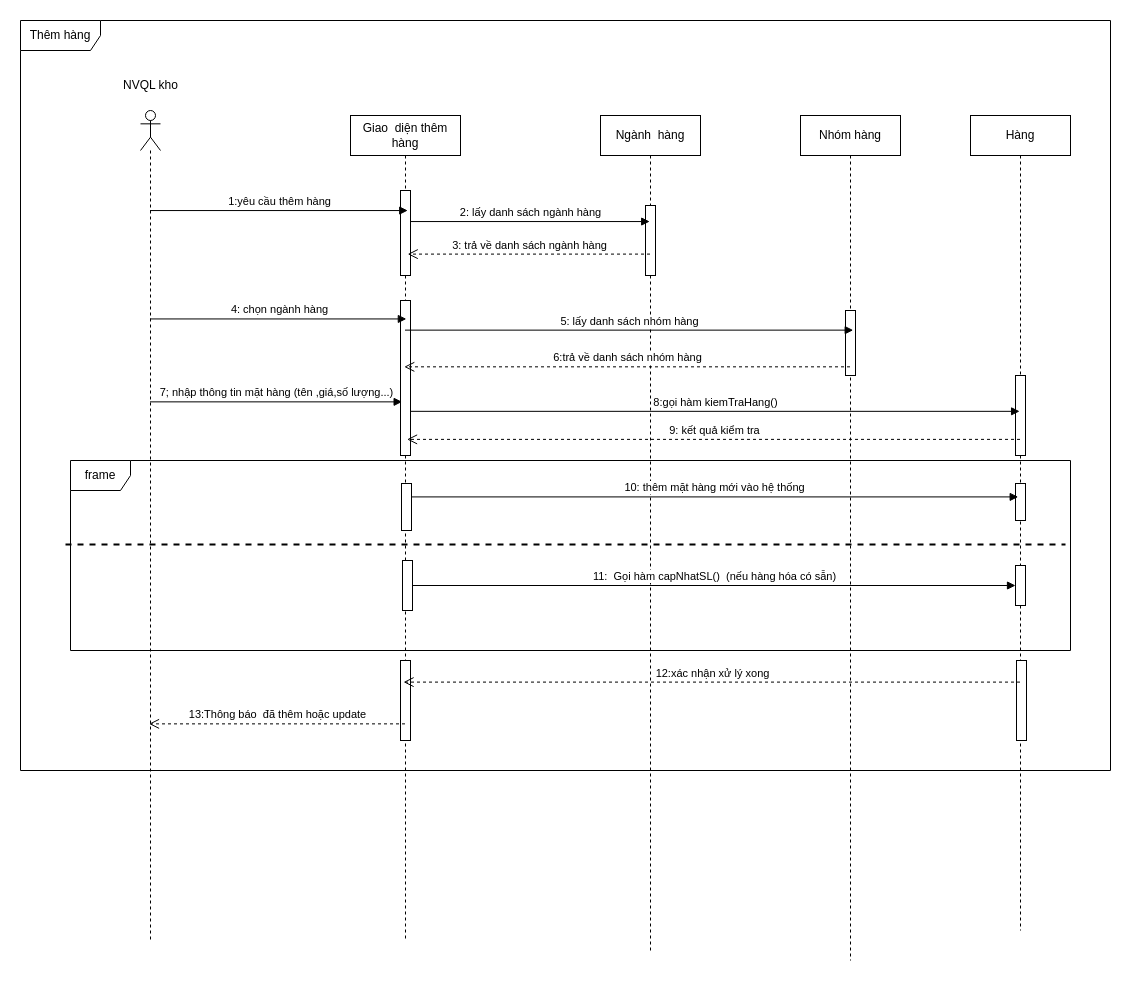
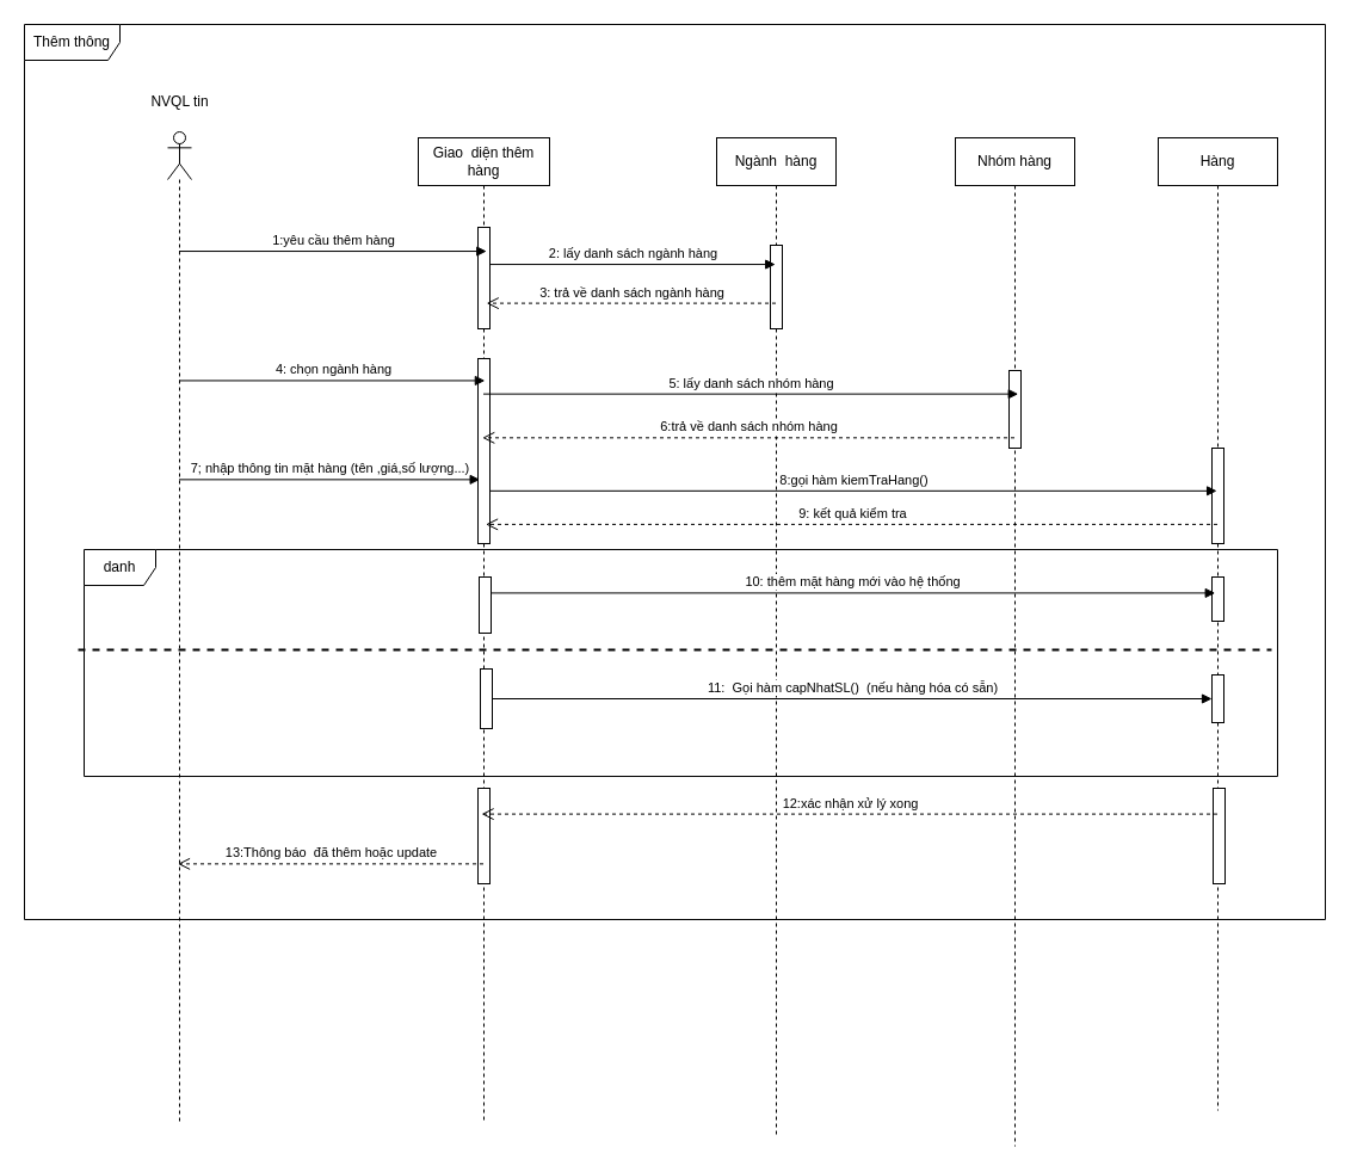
- <mxCell id="2" value="Thêm hàng" style="shape=umlFrame;whiteSpace=wrap;html=1;pointerEvents=0;width=80;height=30;" vertex="1" parent="1"><mxGeometry x="20" y="20" width="1090" height="750" as="geometry" /></mxCell>
+ <mxCell id="2" value="Thêm thông" style="shape=umlFrame;whiteSpace=wrap;html=1;pointerEvents=0;width=80;height=30;" vertex="1" parent="1"><mxGeometry x="20" y="20" width="1090" height="750" as="geometry" /></mxCell>
- <mxCell id="4" value="NVQL kho" style="text;html=1;align=center;verticalAlign=middle;resizable=0;points=[];autosize=1;strokeColor=none;fillColor=none;" vertex="1" parent="1"><mxGeometry x="110" y="70" width="80" height="30" as="geometry" /></mxCell>
+ <mxCell id="4" value="NVQL tin" style="text;html=1;align=center;verticalAlign=middle;resizable=0;points=[];autosize=1;strokeColor=none;fillColor=none;" vertex="1" parent="1"><mxGeometry x="110" y="70" width="80" height="30" as="geometry" /></mxCell>
- <mxCell id="25" value="frame" style="shape=umlFrame;whiteSpace=wrap;html=1;pointerEvents=0;" vertex="1" parent="1"><mxGeometry x="70" y="460" width="1000" height="190" as="geometry" /></mxCell>
+ <mxCell id="25" value="danh" style="shape=umlFrame;whiteSpace=wrap;html=1;pointerEvents=0;" vertex="1" parent="1"><mxGeometry x="70" y="460" width="1000" height="190" as="geometry" /></mxCell>
